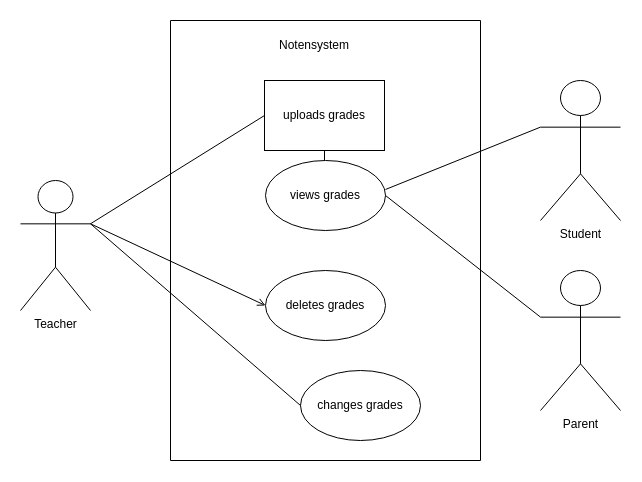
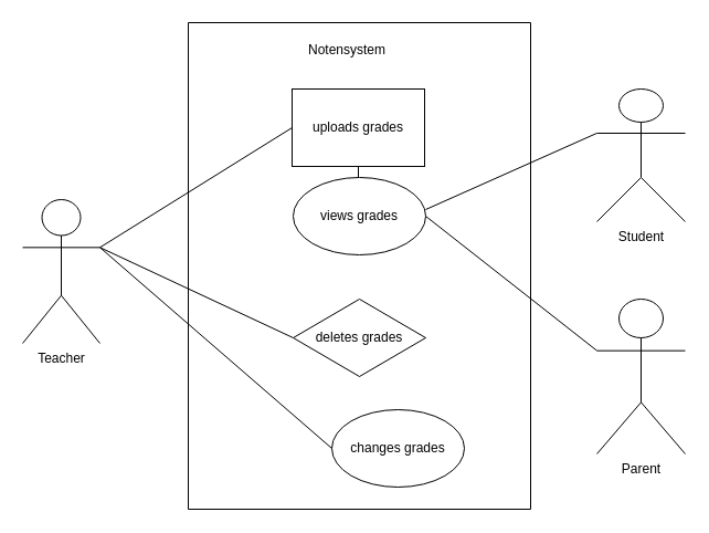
- <mxCell id="9" value="Student" style="shape=umlActor;verticalLabelPosition=bottom;verticalAlign=top;html=1;outlineConnect=0;" vertex="1" parent="1"><mxGeometry x="540" y="80" width="80" height="140" as="geometry" /></mxCell>
+ <mxCell id="9" value="Student" style="shape=umlActor;verticalLabelPosition=bottom;verticalAlign=top;html=1;outlineConnect=0;" vertex="1" parent="1"><mxGeometry x="540" y="80" width="80" height="120" as="geometry" /></mxCell>
- <mxCell id="14" value="" style="endArrow=open;html=1;rounded=0;exitX=1;exitY=0.333;exitDx=0;exitDy=0;exitPerimeter=0;entryX=0;entryY=0.5;entryDx=0;entryDy=0;" edge="1" parent="1" source="10" target="5"><mxGeometry width="50" height="50" relative="1" as="geometry"><mxPoint x="360" y="380" as="sourcePoint" /><mxPoint x="410" y="330" as="targetPoint" /></mxGeometry></mxCell>
+ <mxCell id="14" value="" style="endArrow=none;html=1;rounded=0;exitX=1;exitY=0.333;exitDx=0;exitDy=0;exitPerimeter=0;entryX=0;entryY=0.5;entryDx=0;entryDy=0;" edge="1" parent="1" source="10" target="5"><mxGeometry width="50" height="50" relative="1" as="geometry"><mxPoint x="360" y="380" as="sourcePoint" /><mxPoint x="410" y="330" as="targetPoint" /></mxGeometry></mxCell>
- <mxCell id="5" value="deletes grades" style="ellipse;whiteSpace=wrap;html=1;" vertex="1" parent="2"><mxGeometry x="95" y="250" width="120" height="70" as="geometry" /></mxCell>
+ <mxCell id="5" value="deletes grades" style="rhombus;whiteSpace=wrap;html=1;" vertex="1" parent="2"><mxGeometry x="95" y="250" width="120" height="70" as="geometry" /></mxCell>
